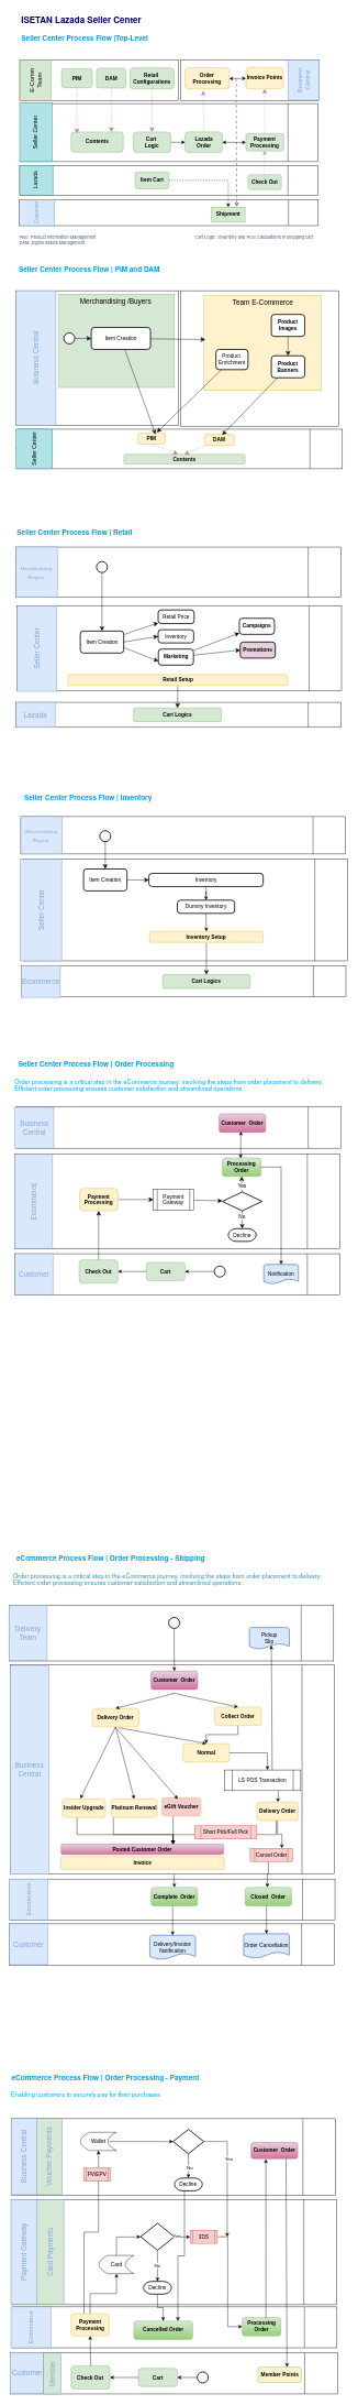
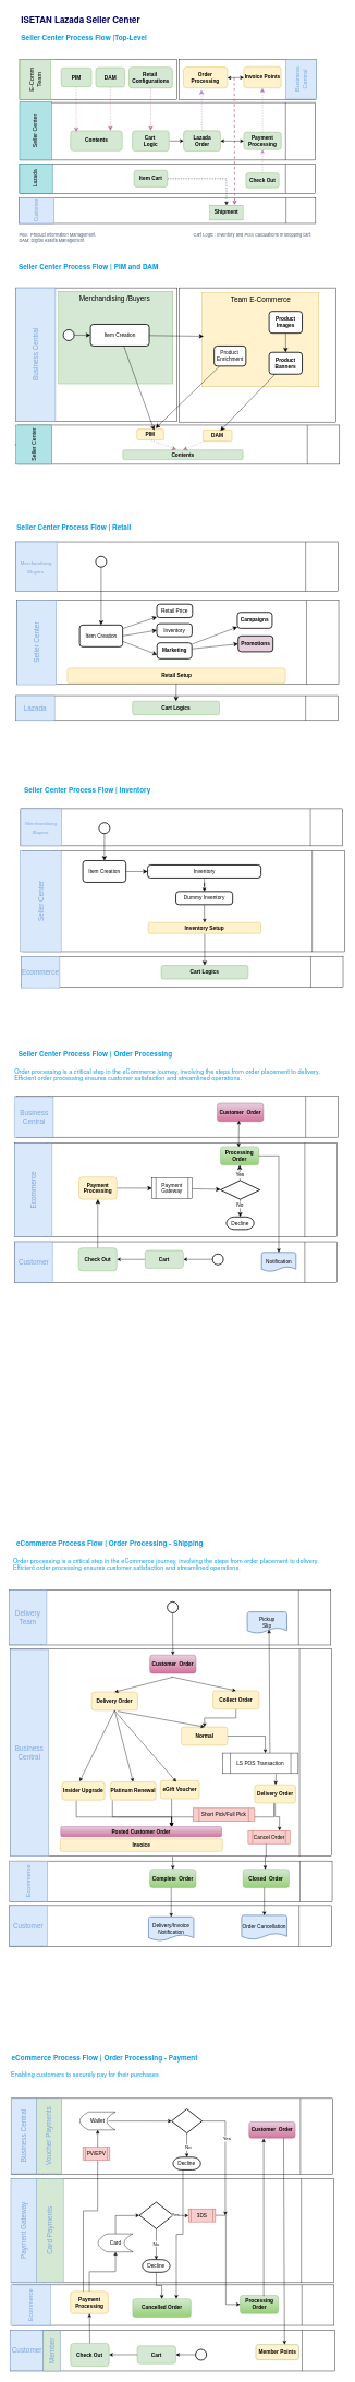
- <mxCell id="64" value="&lt;b&gt;Retail&amp;nbsp;Setup&lt;/b&gt;" style="rounded=1;whiteSpace=wrap;html=1;fillColor=#fff2cc;strokeColor=#d6b656;fontColor=#000000;align=center;" parent="1" vertex="1"><mxGeometry x="154.5" y="1530" width="501" height="25" as="geometry" /></mxCell>
+ <mxCell id="64" value="&lt;b&gt;Retail&amp;nbsp;Setup&lt;/b&gt;" style="rounded=1;whiteSpace=wrap;html=1;fillColor=#fff2cc;strokeColor=#d6b656;fontColor=#000000;align=center;" parent="1" vertex="1"><mxGeometry x="154.5" y="1530" width="501" height="35" as="geometry" /></mxCell>
- <mxCell id="161" value="&lt;b&gt;eGift Voucher&lt;/b&gt;" style="rounded=1;whiteSpace=wrap;html=1;fillColor=#f8cecc;strokeColor=#d6b656;" parent="1" vertex="1"><mxGeometry x="368.18" y="4084" width="89.51" height="42" as="geometry" /></mxCell>
+ <mxCell id="161" value="&lt;b&gt;eGift Voucher&lt;/b&gt;" style="rounded=1;whiteSpace=wrap;html=1;fillColor=#fff2cc;strokeColor=#d6b656;" parent="1" vertex="1"><mxGeometry x="368.18" y="4084" width="89.51" height="42" as="geometry" /></mxCell>
